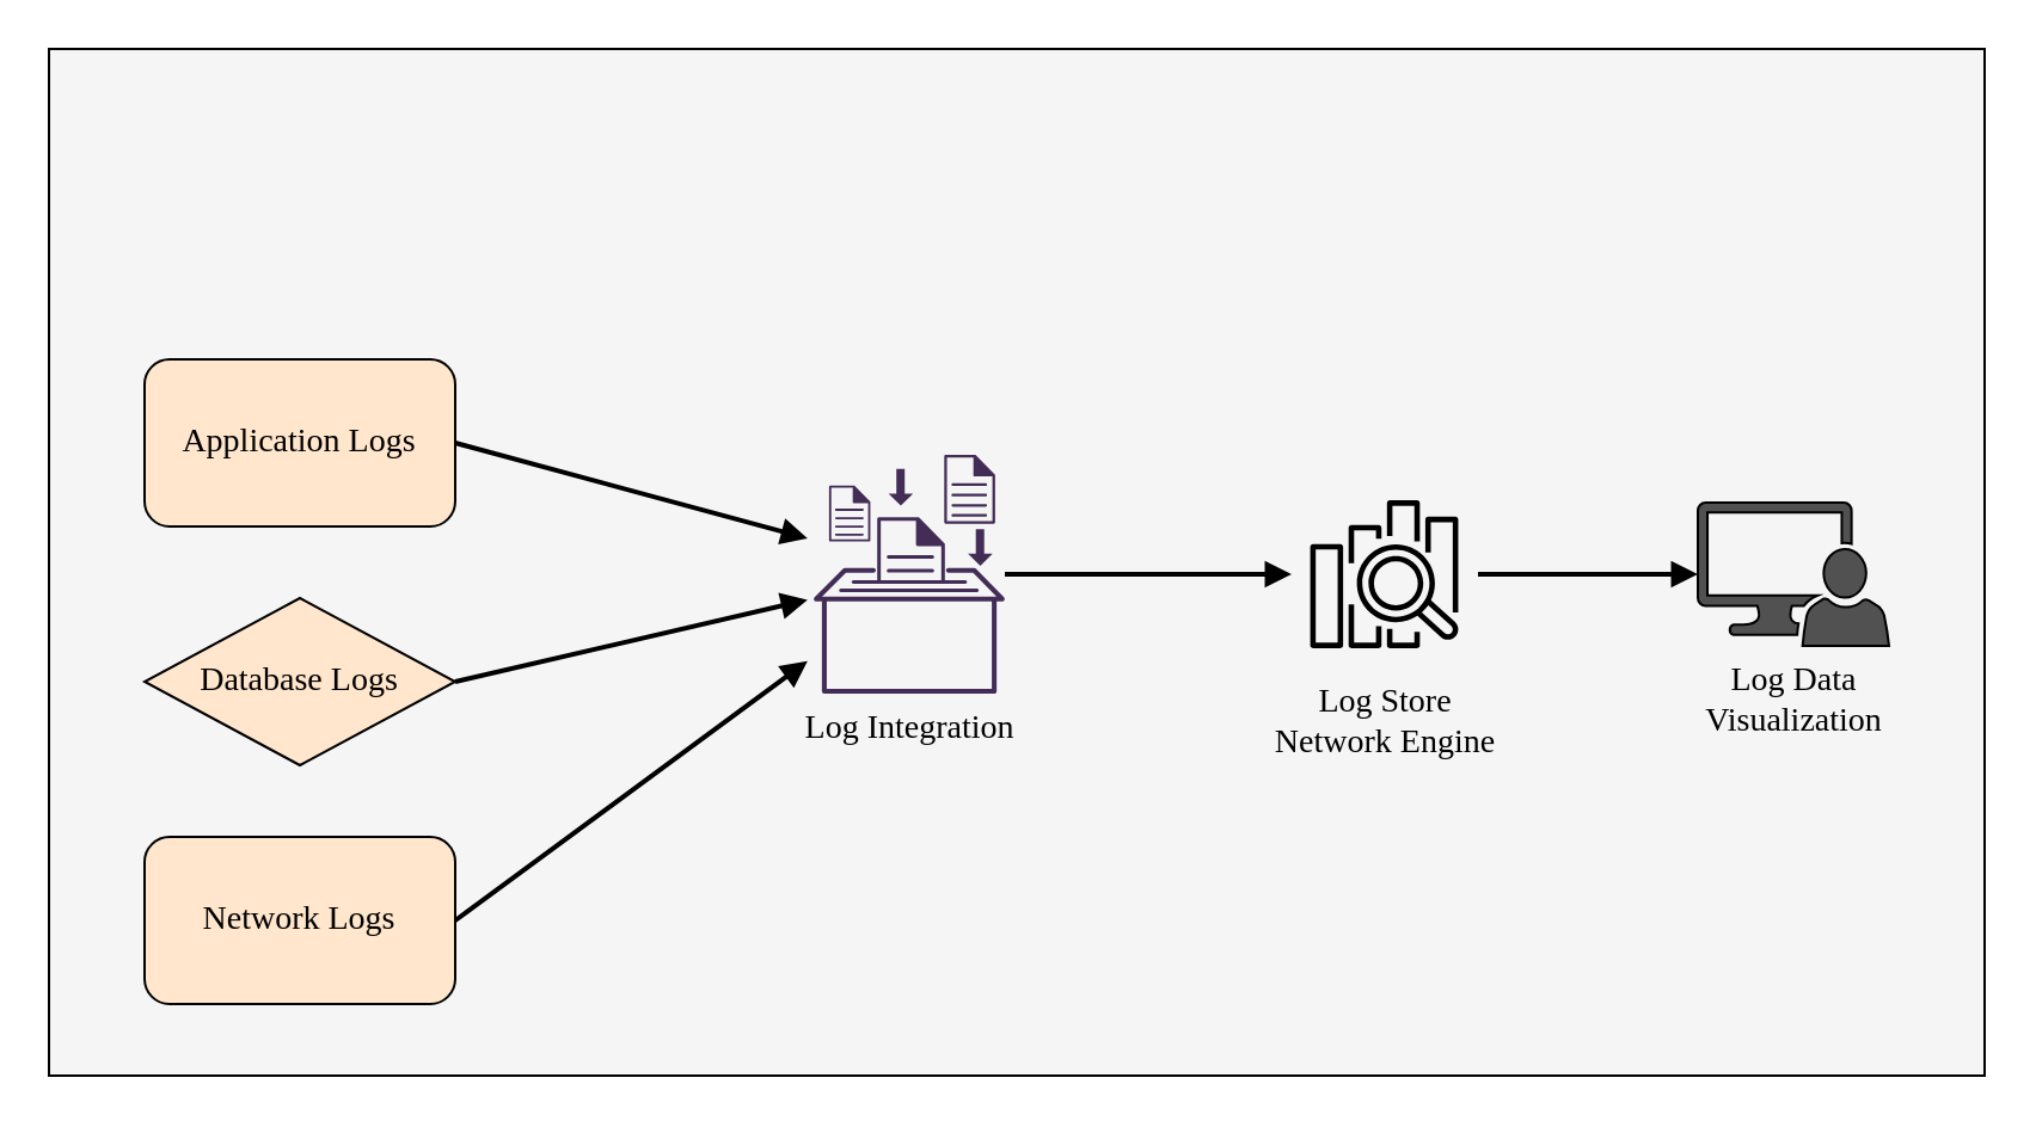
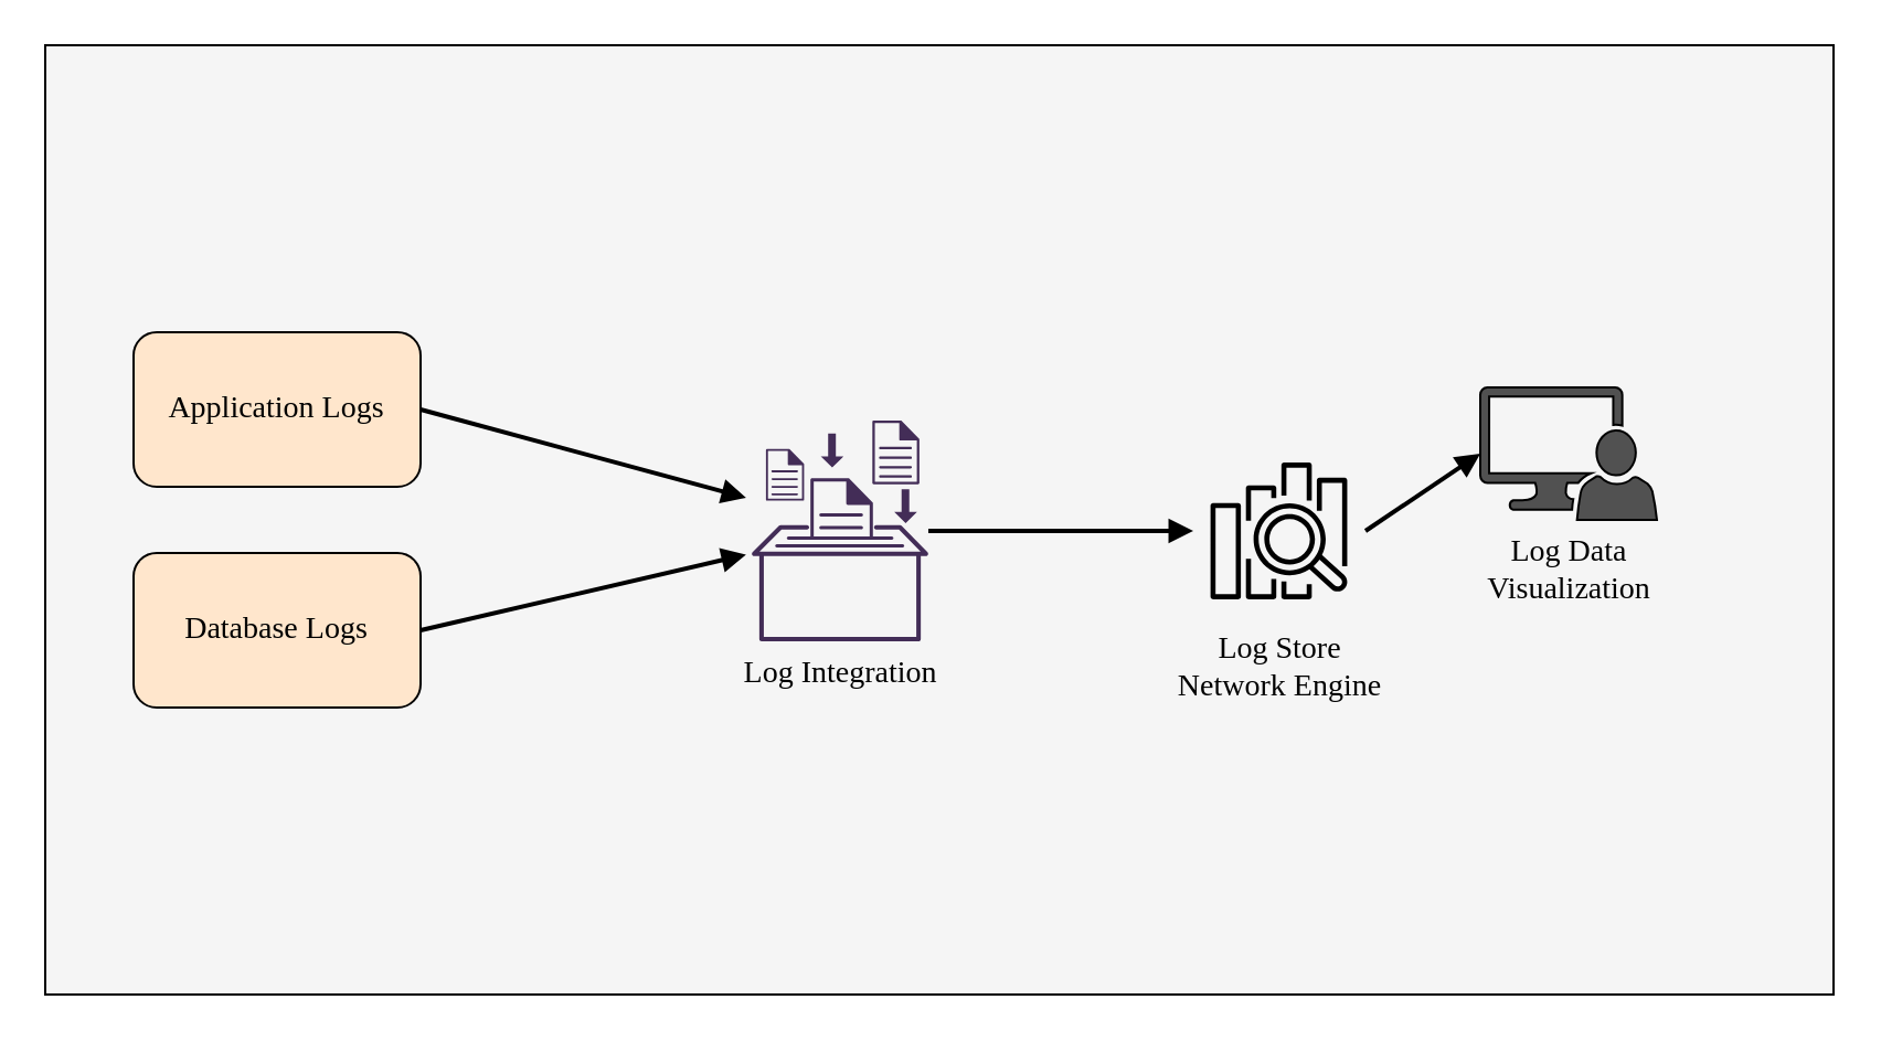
- <mxCell id="13" value="Log Data &lt;br&gt;Visualization" style="sketch=0;pointerEvents=1;shadow=0;dashed=0;html=1;strokeColor=#000000;labelPosition=center;verticalLabelPosition=bottom;verticalAlign=top;align=center;fillColor=#515151;shape=mxgraph.mscae.system_center.admin_console;rounded=1;fontFamily=Verdana;fontSize=14;" vertex="1" parent="1"><mxGeometry x="710" y="210" width="80" height="60" as="geometry" /></mxCell>
+ <mxCell id="13" value="Log Data &lt;br&gt;Visualization" style="sketch=0;pointerEvents=1;shadow=0;dashed=0;html=1;strokeColor=#000000;labelPosition=center;verticalLabelPosition=bottom;verticalAlign=top;align=center;fillColor=#515151;shape=mxgraph.mscae.system_center.admin_console;rounded=1;fontFamily=Verdana;fontSize=14;" vertex="1" parent="1"><mxGeometry x="670" y="175" width="80" height="60" as="geometry" /></mxCell>
- <mxCell id="6" value="Database Logs" style="rhombus;whiteSpace=wrap;html=1;fillColor=#ffe6cc;fontSize=14;fontFamily=Verdana;strokeColor=#000000;" vertex="1" parent="1"><mxGeometry x="60" y="250" width="130" height="70" as="geometry" /></mxCell>
+ <mxCell id="6" value="Database Logs" style="rounded=1;whiteSpace=wrap;html=1;fillColor=#ffe6cc;fontSize=14;fontFamily=Verdana;strokeColor=#000000;" vertex="1" parent="1"><mxGeometry x="60" y="250" width="130" height="70" as="geometry" /></mxCell>
- <mxCell id="7" style="edgeStyle=none;html=1;exitX=1;exitY=0.5;exitDx=0;exitDy=0;fontFamily=Verdana;fontSize=14;endArrow=block;endFill=1;strokeWidth=2;entryX=-0.032;entryY=0.864;entryDx=0;entryDy=0;entryPerimeter=0;strokeColor=#000000;" edge="1" parent="1" source="8" target="10"><mxGeometry relative="1" as="geometry"><mxPoint x="336" y="278" as="targetPoint" /></mxGeometry></mxCell>
- <mxCell id="8" value="Network Logs" style="rounded=1;whiteSpace=wrap;html=1;fillColor=#ffe6cc;fontSize=14;fontFamily=Verdana;strokeColor=#000000;" vertex="1" parent="1"><mxGeometry x="60" y="350" width="130" height="70" as="geometry" /></mxCell>
